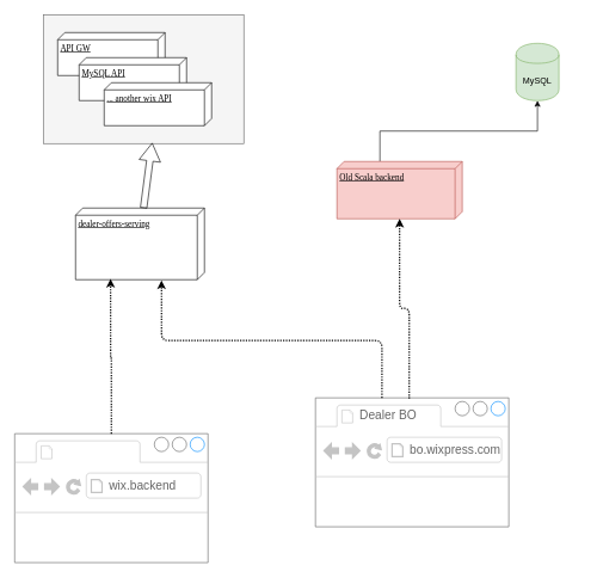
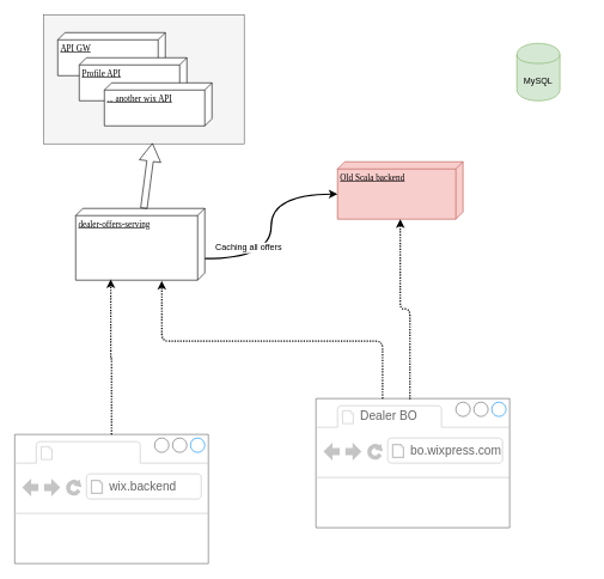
- <mxCell id="10" value="MySQL API" style="verticalAlign=top;align=left;spacingTop=8;spacingLeft=2;spacingRight=12;shape=cube;size=10;direction=south;fontStyle=4;html=1;rounded=0;shadow=0;comic=0;labelBackgroundColor=none;strokeWidth=1;fontFamily=Verdana;fontSize=12" vertex="1" parent="1"><mxGeometry x="110" y="80" width="150" height="60" as="geometry" /></mxCell>
+ <mxCell id="10" value="Profile API" style="verticalAlign=top;align=left;spacingTop=8;spacingLeft=2;spacingRight=12;shape=cube;size=10;direction=south;fontStyle=4;html=1;rounded=0;shadow=0;comic=0;labelBackgroundColor=none;strokeWidth=1;fontFamily=Verdana;fontSize=12" vertex="1" parent="1"><mxGeometry x="110" y="80" width="150" height="60" as="geometry" /></mxCell>
- <mxCell id="4" style="edgeStyle=orthogonalEdgeStyle;rounded=0;orthogonalLoop=1;jettySize=auto;html=1;exitX=0;exitY=0;exitDx=0;exitDy=115;exitPerimeter=0;entryX=0.5;entryY=1;entryDx=0;entryDy=0;" edge="1" parent="1" source="5" target="9"><mxGeometry relative="1" as="geometry" /></mxCell>
+ <mxCell id="6" style="edgeStyle=orthogonalEdgeStyle;rounded=0;orthogonalLoop=1;jettySize=auto;html=1;exitX=0;exitY=0;exitDx=70;exitDy=0;exitPerimeter=0;entryX=0;entryY=0;entryDx=45;entryDy=175;entryPerimeter=0;strokeWidth=2;curved=1;" edge="1" parent="1" source="8" target="5"><mxGeometry relative="1" as="geometry" /></mxCell>
+ <mxCell id="7" value="Caching all offers" style="text;html=1;align=center;verticalAlign=middle;resizable=0;points=[];labelBackgroundColor=#ffffff;" vertex="1" connectable="0" parent="6"><mxGeometry x="-0.56" y="16" relative="1" as="geometry"><mxPoint as="offset" /></mxGeometry></mxCell>
